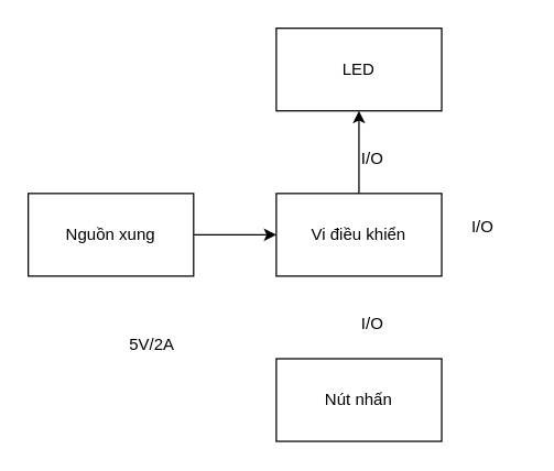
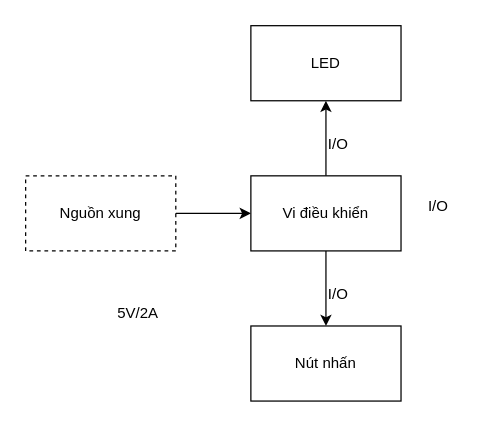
- <mxCell id="3" value="Nguồn xung" style="rounded=0;whiteSpace=wrap;html=1;" vertex="1" parent="1"><mxGeometry x="20" y="140" width="120" height="60" as="geometry" /></mxCell>
+ <mxCell id="3" value="Nguồn xung" style="rounded=0;whiteSpace=wrap;html=1;dashed=1;" vertex="1" parent="1"><mxGeometry x="20" y="140" width="120" height="60" as="geometry" /></mxCell>
+ <mxCell id="5" value="" style="edgeStyle=orthogonalEdgeStyle;rounded=0;orthogonalLoop=1;jettySize=auto;html=1;" edge="1" parent="1" source="6" target="10"><mxGeometry relative="1" as="geometry" /></mxCell>
